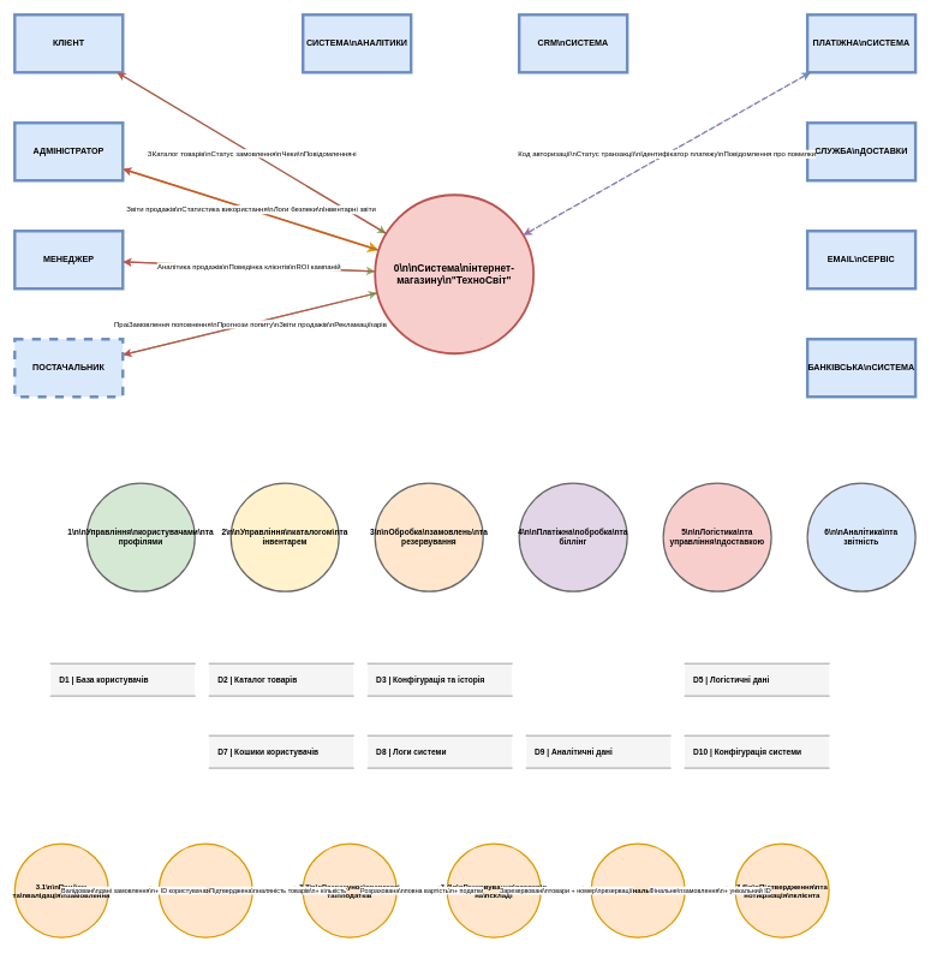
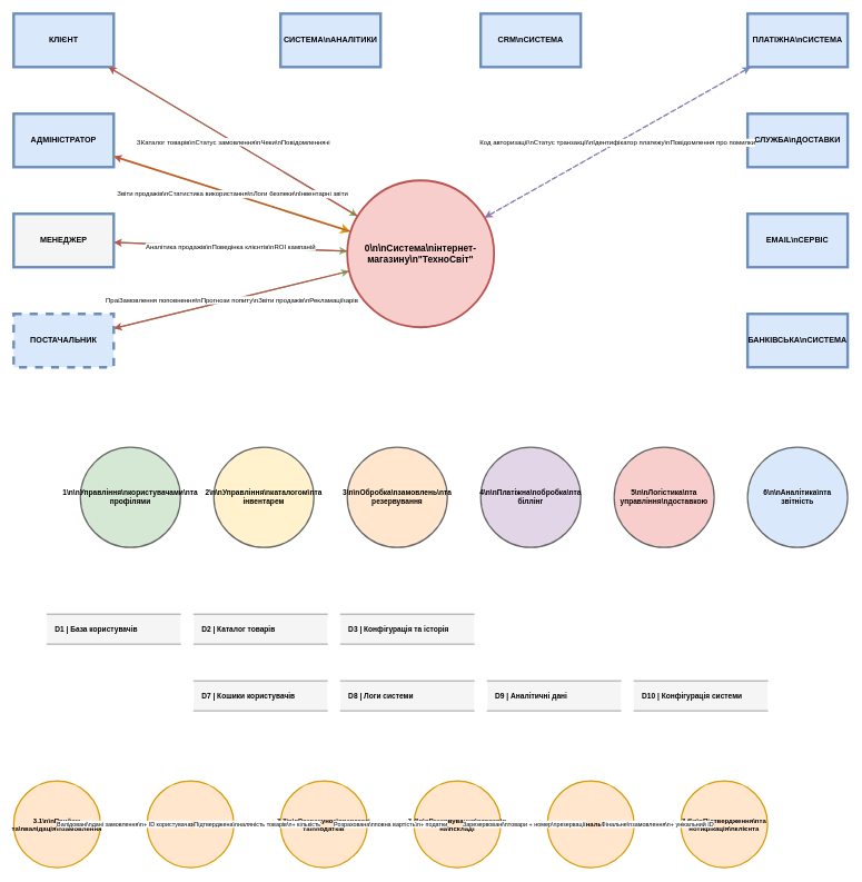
- <mxCell id="5" value="МЕНЕДЖЕР" style="rounded=0;whiteSpace=wrap;html=1;fillColor=#dae8fc;strokeColor=#6c8ebf;fontSize=12;fontStyle=1;strokeWidth=4;align=center;" vertex="1" parent="1"><mxGeometry x="20" y="320" width="150" height="80" as="geometry" /></mxCell>
+ <mxCell id="5" value="МЕНЕДЖЕР" style="rounded=0;whiteSpace=wrap;html=1;fillColor=#f5f5f5;strokeColor=#6c8ebf;fontSize=12;fontStyle=1;strokeWidth=4;align=center;" vertex="1" parent="1"><mxGeometry x="20" y="320" width="150" height="80" as="geometry" /></mxCell>
- <mxCell id="32" value="D5 | Логістичні дані" style="shape=partialRectangle;whiteSpace=wrap;html=1;left=0;right=0;fillColor=#f5f5f5;strokeColor=#666666;fontSize=11;fontStyle=1;align=left;spacingLeft=10;" vertex="1" parent="1"><mxGeometry x="950" y="920" width="200" height="45" as="geometry" /></mxCell>
